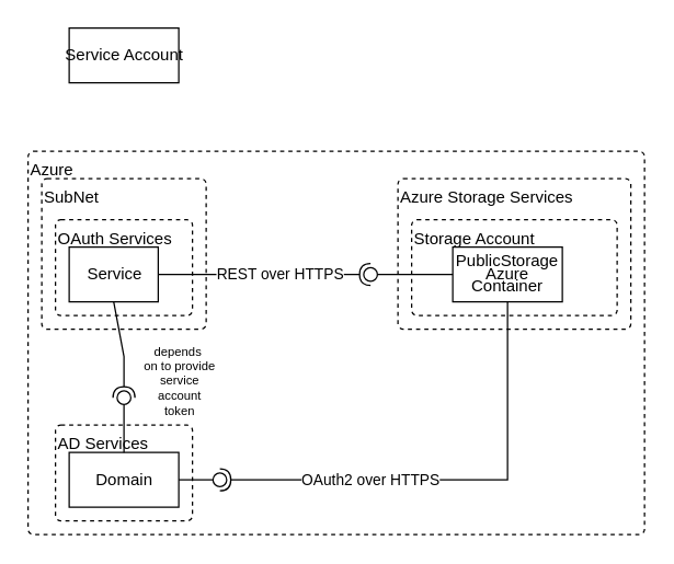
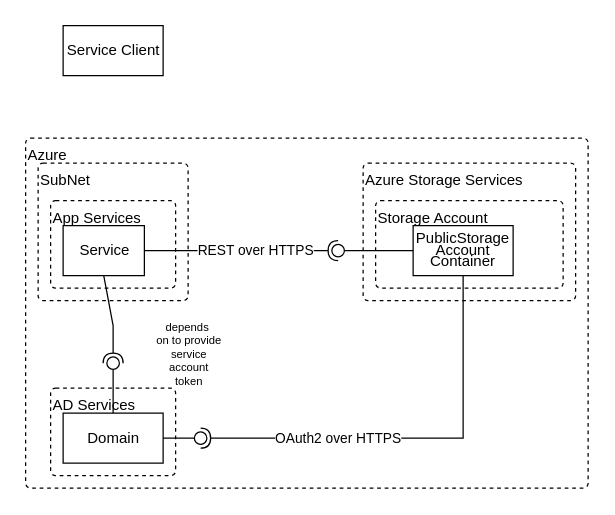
- <mxCell id="12" value="Service Account" style="html=1;dropTarget=0;fontFamily=Helvetica;fontSize=12;fontColor=default;align=center;strokeColor=default;fillColor=none;" vertex="1" parent="10"><mxGeometry x="10" y="-140" width="80" height="40" as="geometry" /></mxCell>
+ <mxCell id="12" value="Service Client" style="html=1;dropTarget=0;fontFamily=Helvetica;fontSize=12;fontColor=default;align=center;strokeColor=default;fillColor=none;" vertex="1" parent="10"><mxGeometry x="10" y="-140" width="80" height="40" as="geometry" /></mxCell>
- <mxCell id="10" value="OAuth Services" style="rounded=1;whiteSpace=wrap;html=1;fillColor=none;dashed=1;align=left;verticalAlign=top;container=1;collapsible=0;recursiveResize=0;imageWidth=24;arcSize=8;absoluteArcSize=1;" parent="9" vertex="1"><mxGeometry x="10" y="30" width="100" height="70" as="geometry" /></mxCell>
+ <mxCell id="10" value="App Services" style="rounded=1;whiteSpace=wrap;html=1;fillColor=none;dashed=1;align=left;verticalAlign=top;container=1;collapsible=0;recursiveResize=0;imageWidth=24;arcSize=8;absoluteArcSize=1;" parent="9" vertex="1"><mxGeometry x="10" y="30" width="100" height="70" as="geometry" /></mxCell>
- <mxCell id="8" value="&lt;p style=&quot;line-height: 0.8;&quot;&gt;PublicStorage&lt;br&gt;Azure Container&lt;/p&gt;" style="rounded=0;whiteSpace=wrap;html=1;strokeColor=default;fillColor=none;" parent="7" vertex="1"><mxGeometry x="30" y="20" width="80" height="40" as="geometry" /></mxCell>
+ <mxCell id="8" value="&lt;p style=&quot;line-height: 0.8;&quot;&gt;PublicStorage&lt;br&gt;Account Container&lt;/p&gt;" style="rounded=0;whiteSpace=wrap;html=1;strokeColor=default;fillColor=none;" parent="7" vertex="1"><mxGeometry x="30" y="20" width="80" height="40" as="geometry" /></mxCell>
- <mxCell id="6" value="depends&amp;nbsp;&lt;br style=&quot;font-size: 9px;&quot;&gt;on to provide&lt;br style=&quot;font-size: 9px;&quot;&gt;service&lt;br style=&quot;font-size: 9px;&quot;&gt;account&lt;br style=&quot;font-size: 9px;&quot;&gt;token" style="text;html=1;strokeColor=none;fillColor=none;align=center;verticalAlign=middle;whiteSpace=wrap;rounded=0;fontSize=9;" parent="2" vertex="1"><mxGeometry x="81" y="153" width="60" height="30" as="geometry" /></mxCell>
+ <mxCell id="6" value="depends&amp;nbsp;&lt;br style=&quot;font-size: 9px;&quot;&gt;on to provide&lt;br style=&quot;font-size: 9px;&quot;&gt;service&lt;br style=&quot;font-size: 9px;&quot;&gt;account&lt;br style=&quot;font-size: 9px;&quot;&gt;token" style="text;html=1;strokeColor=none;fillColor=none;align=center;verticalAlign=middle;whiteSpace=wrap;rounded=0;fontSize=9;" parent="2" vertex="1"><mxGeometry x="101" y="158" width="60" height="30" as="geometry" /></mxCell>
